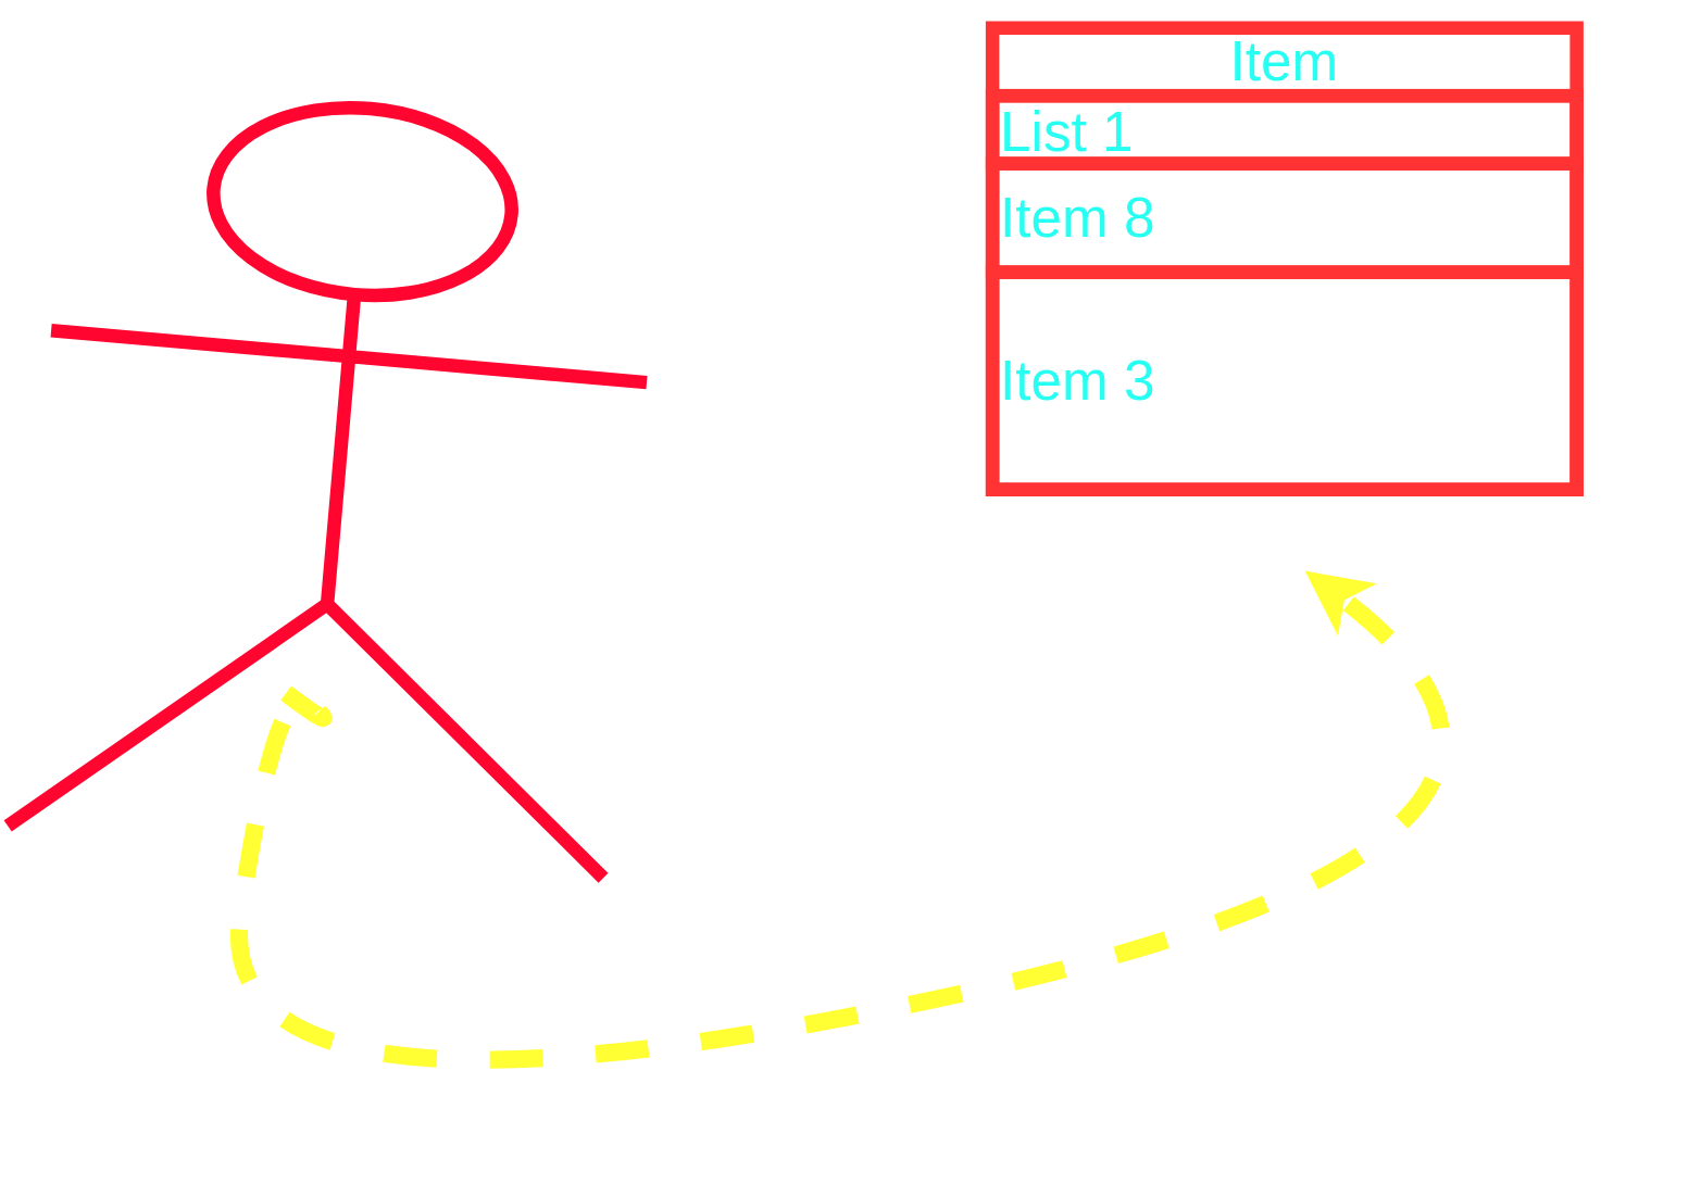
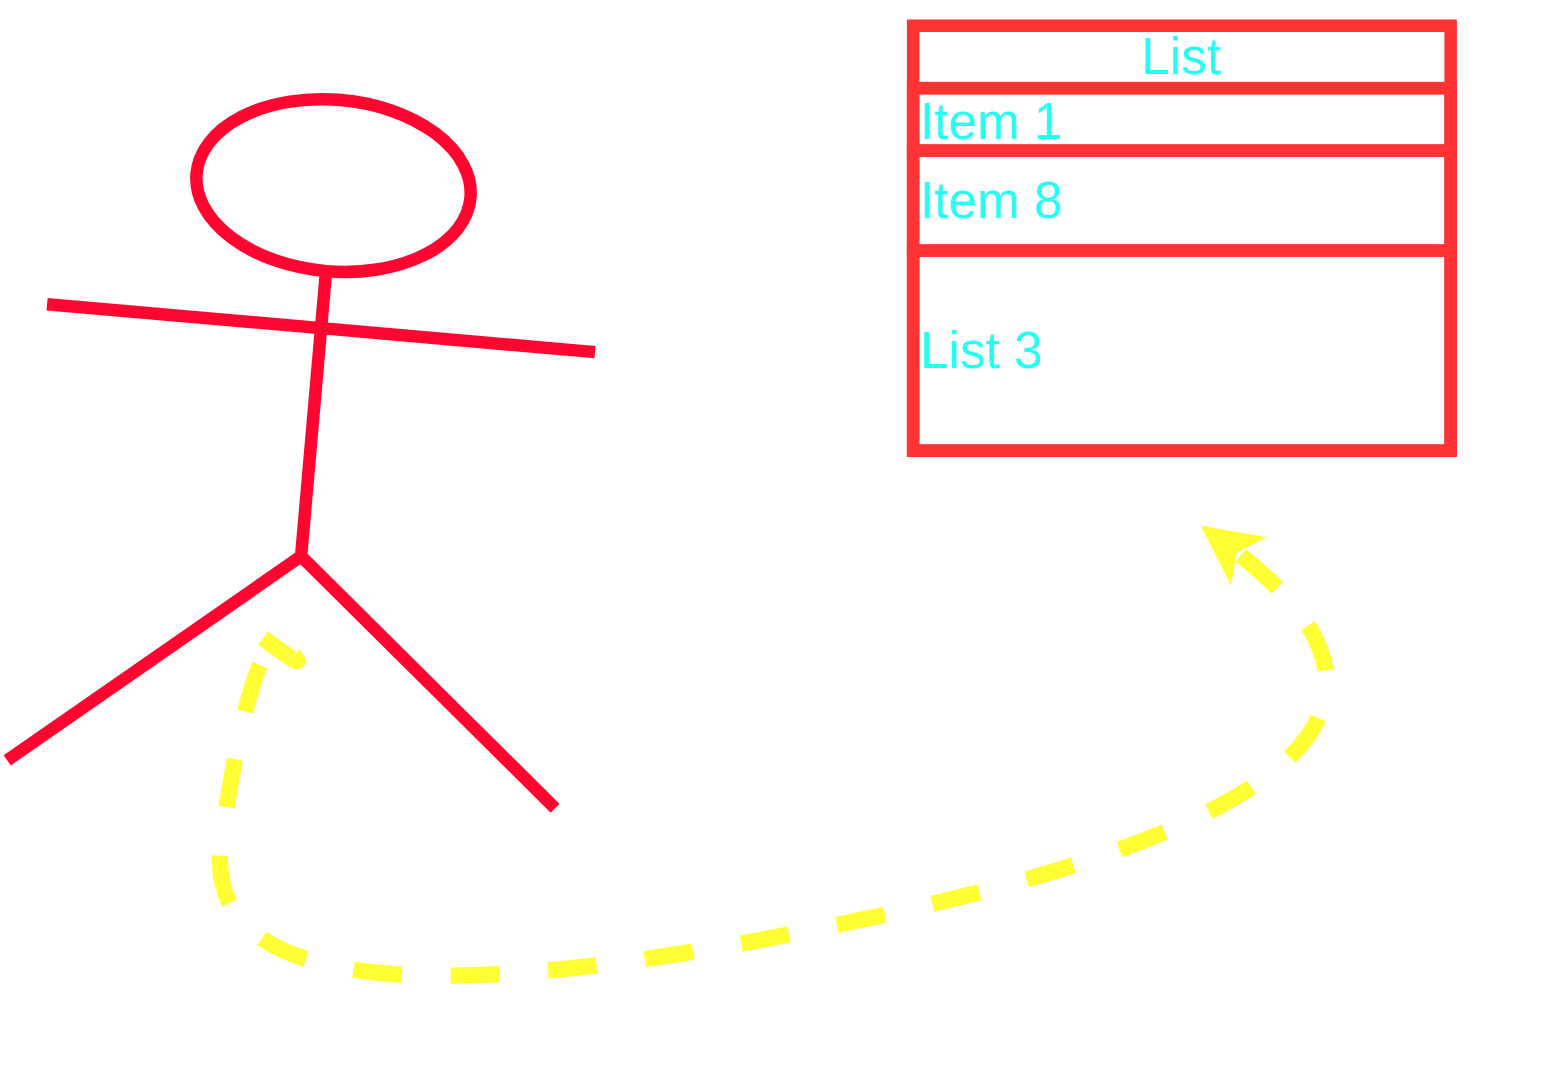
- <mxCell id="4" value="Item" style="swimlane;fontStyle=0;childLayout=stackLayout;horizontal=1;startSize=50;horizontalStack=0;resizeParent=1;resizeParentMax=0;resizeLast=0;collapsible=1;marginBottom=0;whiteSpace=wrap;html=1;fillColor=none;strokeColor=#FF3333;fontColor=#26FFF1;strokeWidth=10;fontSize=41;" vertex="1" parent="1"><mxGeometry x="722" y="20" width="430" height="340" as="geometry" /></mxCell>
+ <mxCell id="4" value="List" style="swimlane;fontStyle=0;childLayout=stackLayout;horizontal=1;startSize=50;horizontalStack=0;resizeParent=1;resizeParentMax=0;resizeLast=0;collapsible=1;marginBottom=0;whiteSpace=wrap;html=1;fillColor=none;strokeColor=#FF3333;fontColor=#26FFF1;strokeWidth=10;fontSize=41;" vertex="1" parent="1"><mxGeometry x="722" y="20" width="430" height="340" as="geometry" /></mxCell>
- <mxCell id="5" value="List 1" style="text;strokeColor=#FF3333;fillColor=none;align=left;verticalAlign=middle;spacingLeft=4;spacingRight=4;overflow=hidden;points=[[0,0.5],[1,0.5]];portConstraint=eastwest;rotatable=0;whiteSpace=wrap;html=1;fontColor=#26FFF1;strokeWidth=10;fontSize=41;" vertex="1" parent="4"><mxGeometry y="50" width="430" height="50" as="geometry" /></mxCell>
+ <mxCell id="5" value="Item 1" style="text;strokeColor=#FF3333;fillColor=none;align=left;verticalAlign=middle;spacingLeft=4;spacingRight=4;overflow=hidden;points=[[0,0.5],[1,0.5]];portConstraint=eastwest;rotatable=0;whiteSpace=wrap;html=1;fontColor=#26FFF1;strokeWidth=10;fontSize=41;" vertex="1" parent="4"><mxGeometry y="50" width="430" height="50" as="geometry" /></mxCell>
- <mxCell id="7" value="Item 3" style="text;strokeColor=#FF3333;fillColor=none;align=left;verticalAlign=middle;spacingLeft=4;spacingRight=4;overflow=hidden;points=[[0,0.5],[1,0.5]];portConstraint=eastwest;rotatable=0;whiteSpace=wrap;html=1;fontColor=#26FFF1;strokeWidth=10;fontSize=41;" vertex="1" parent="4"><mxGeometry y="180" width="430" height="160" as="geometry" /></mxCell>
+ <mxCell id="7" value="List 3" style="text;strokeColor=#FF3333;fillColor=none;align=left;verticalAlign=middle;spacingLeft=4;spacingRight=4;overflow=hidden;points=[[0,0.5],[1,0.5]];portConstraint=eastwest;rotatable=0;whiteSpace=wrap;html=1;fontColor=#26FFF1;strokeWidth=10;fontSize=41;" vertex="1" parent="4"><mxGeometry y="180" width="430" height="160" as="geometry" /></mxCell>
